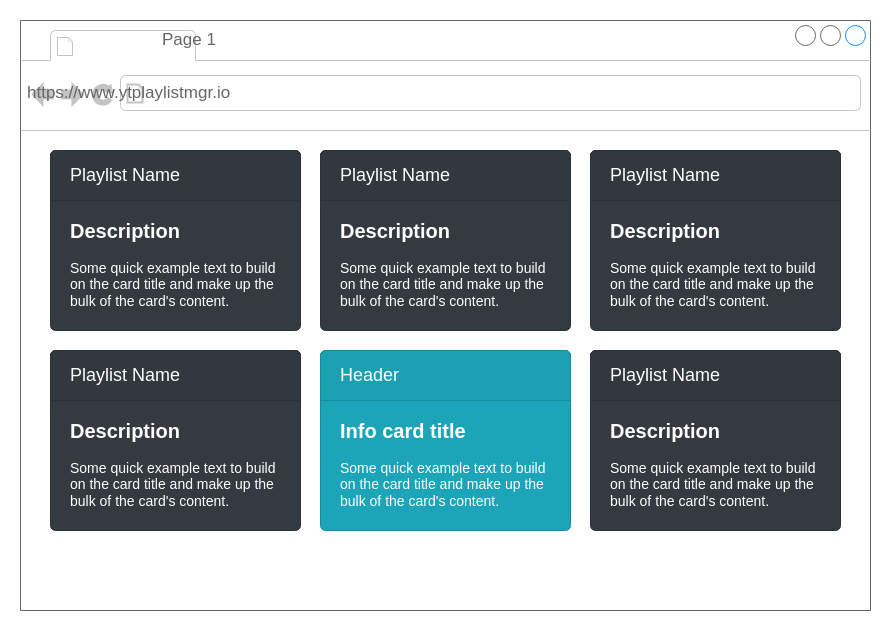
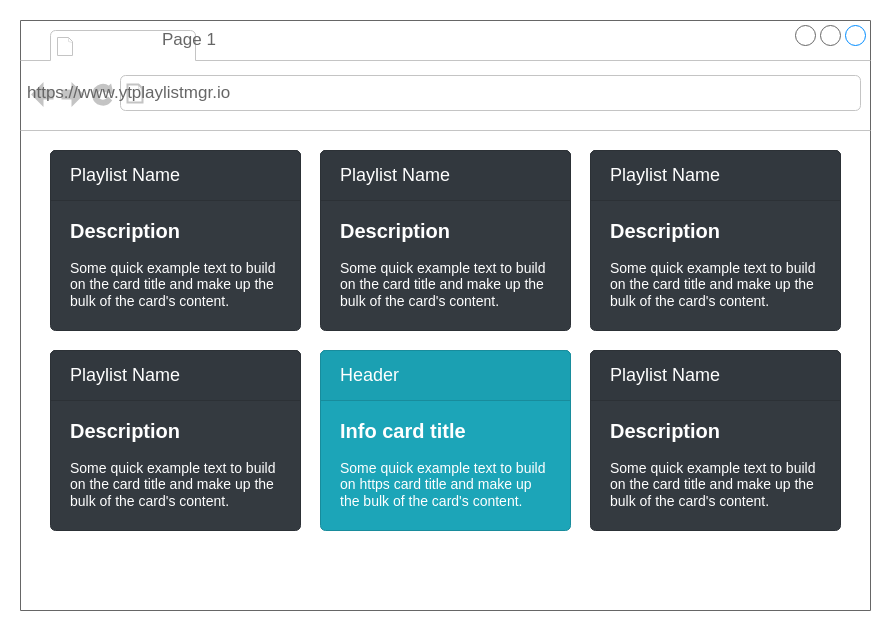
- <mxCell id="15" value="&lt;b&gt;&lt;font style=&quot;font-size: 20px&quot;&gt;Info card title&lt;/font&gt;&lt;/b&gt;&lt;br style=&quot;font-size: 14px&quot;&gt;&lt;br style=&quot;font-size: 14px&quot;&gt;Some quick example text to build on the card title and make up the bulk of the card's content." style="html=1;shadow=0;dashed=0;shape=mxgraph.bootstrap.rrect;rSize=5;strokeColor=#188C9C;html=1;whiteSpace=wrap;fillColor=#1CA5B8;fontColor=#ffffff;verticalAlign=bottom;align=left;spacing=20;spacingBottom=0;fontSize=14;" vertex="1" parent="2"><mxGeometry x="300" y="330" width="250" height="180" as="geometry" /></mxCell>
+ <mxCell id="15" value="&lt;b&gt;&lt;font style=&quot;font-size: 20px&quot;&gt;Info card title&lt;/font&gt;&lt;/b&gt;&lt;br style=&quot;font-size: 14px&quot;&gt;&lt;br style=&quot;font-size: 14px&quot;&gt;Some quick example text to build on https card title and make up the bulk of the card's content." style="html=1;shadow=0;dashed=0;shape=mxgraph.bootstrap.rrect;rSize=5;strokeColor=#188C9C;html=1;whiteSpace=wrap;fillColor=#1CA5B8;fontColor=#ffffff;verticalAlign=bottom;align=left;spacing=20;spacingBottom=0;fontSize=14;" vertex="1" parent="2"><mxGeometry x="300" y="330" width="250" height="180" as="geometry" /></mxCell>
